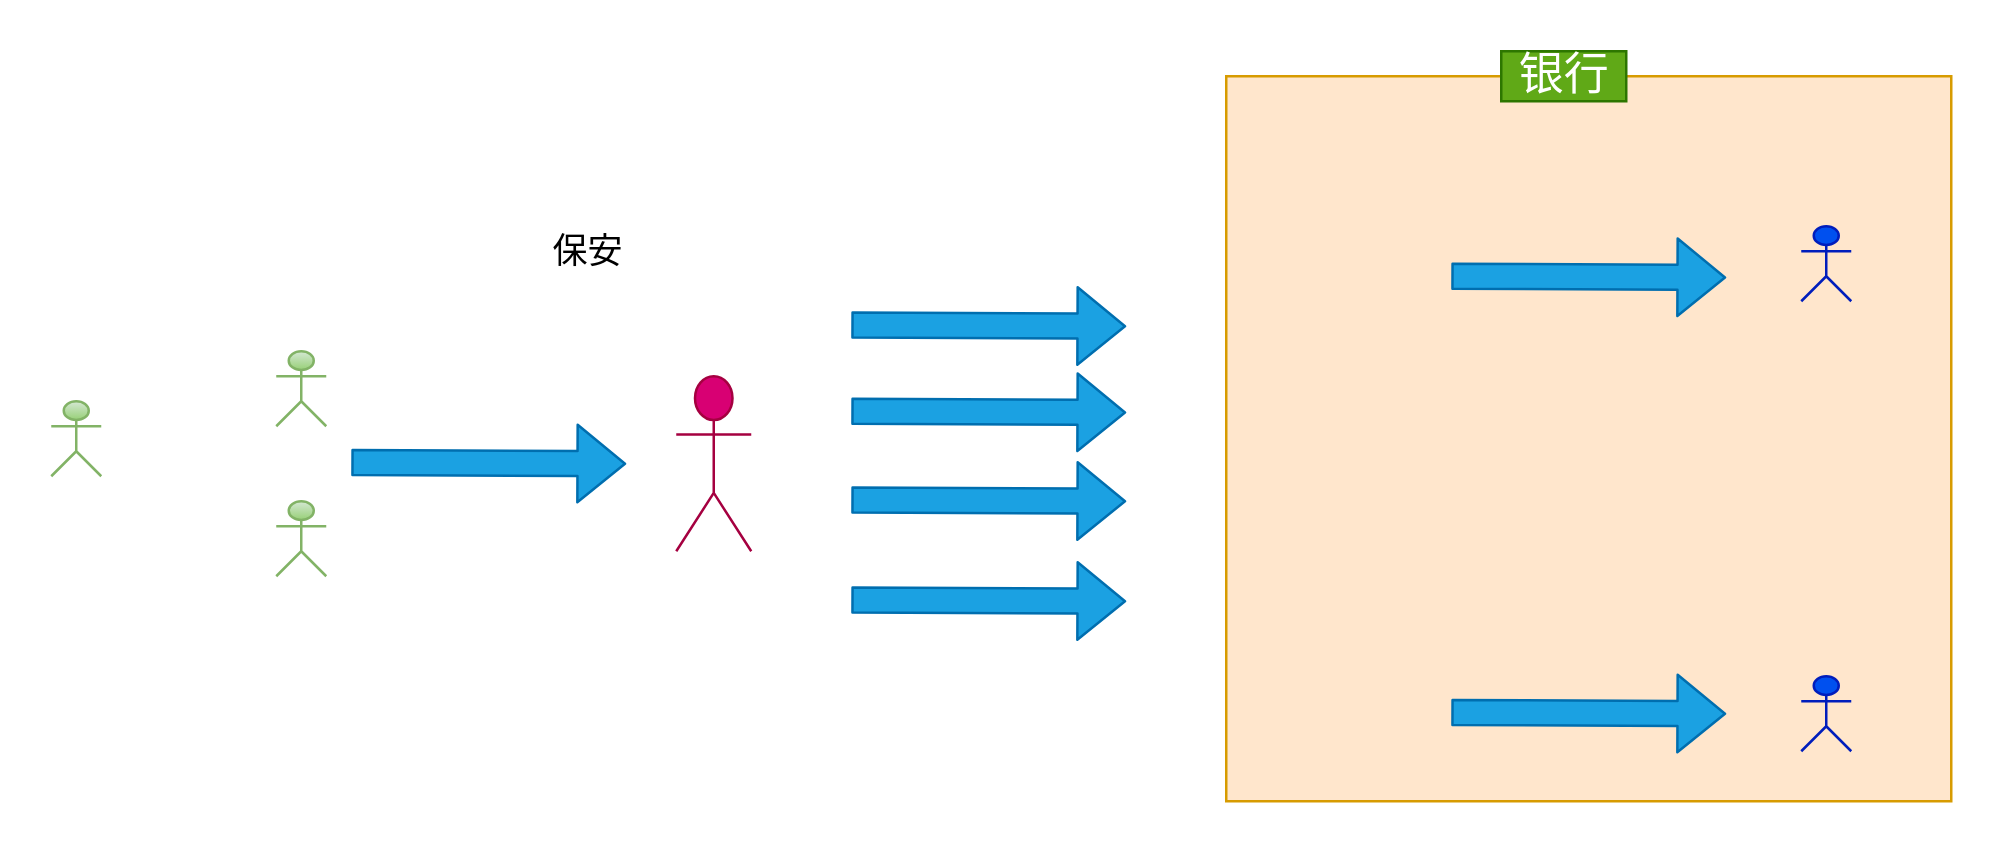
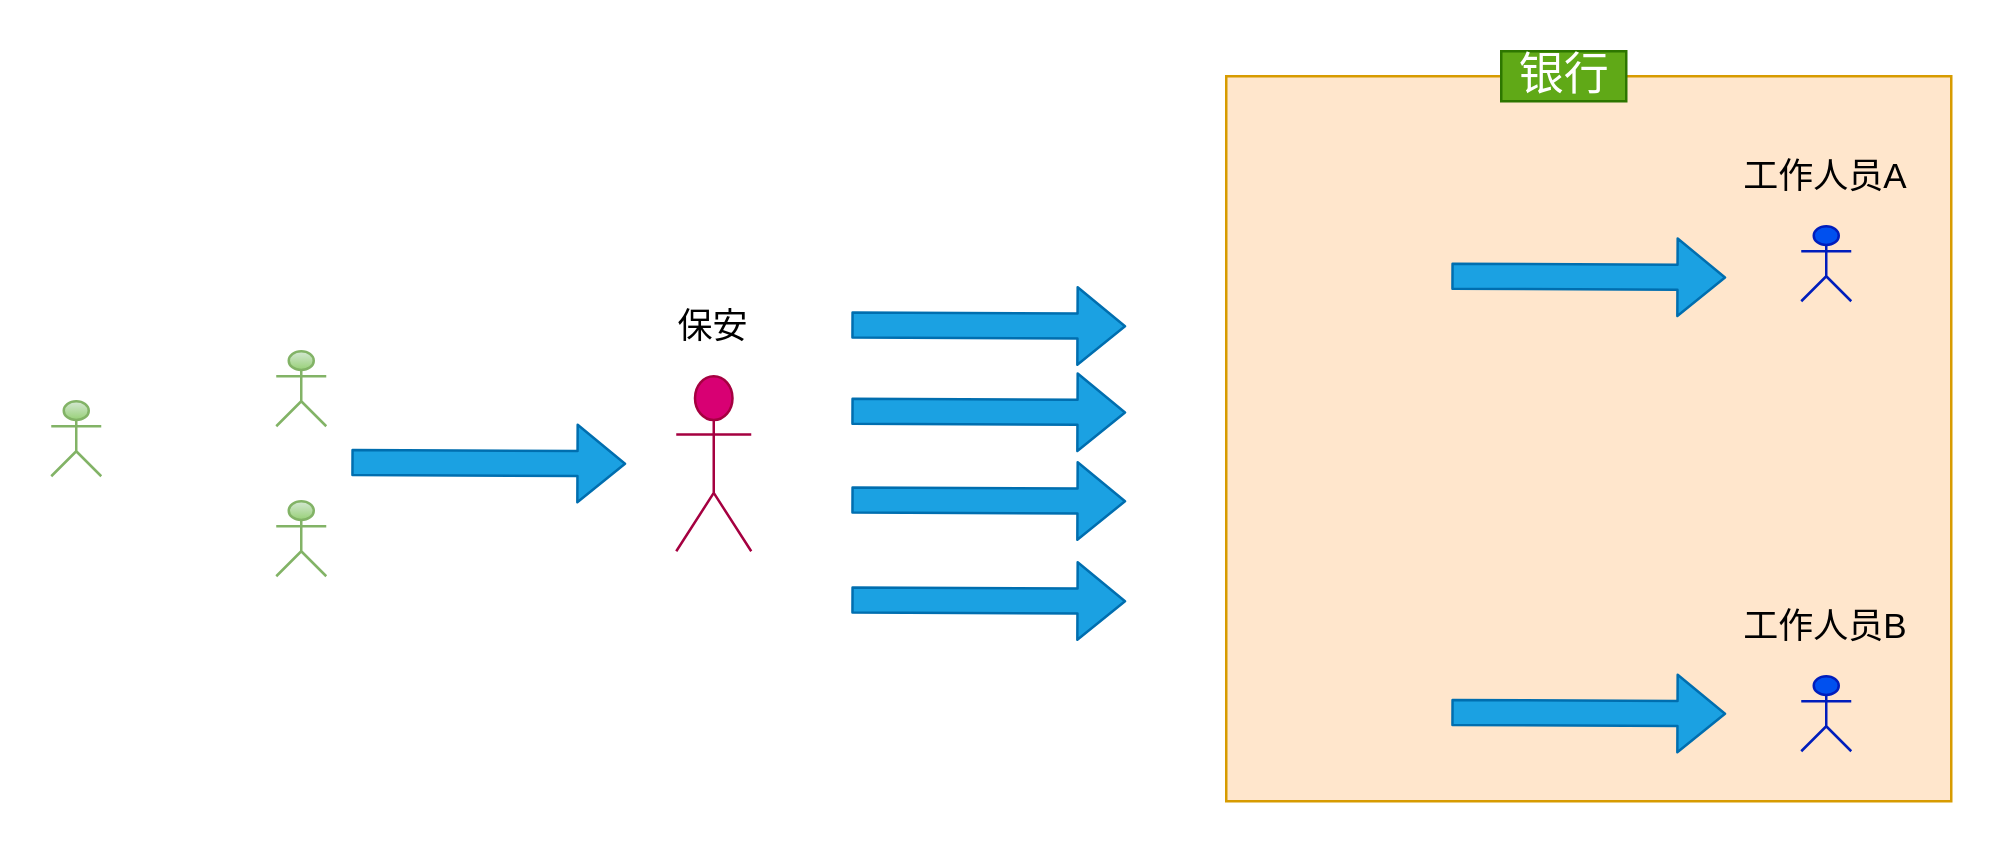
+ <mxCell id="11" value="&lt;font style=&quot;font-size: 14px&quot;&gt;工作人员A&lt;/font&gt;" style="text;html=1;strokeColor=none;fillColor=none;align=center;verticalAlign=middle;whiteSpace=wrap;rounded=0;" vertex="1" parent="1"><mxGeometry x="695" y="60" width="70" height="20" as="geometry" /></mxCell>
- <mxCell id="10" value="&lt;font style=&quot;font-size: 14px&quot;&gt;保安&lt;/font&gt;" style="text;html=1;strokeColor=none;fillColor=none;align=center;verticalAlign=middle;whiteSpace=wrap;rounded=0;" vertex="1" parent="1"><mxGeometry x="215" y="90" width="40" height="20" as="geometry" /></mxCell>
+ <mxCell id="10" value="&lt;font style=&quot;font-size: 14px&quot;&gt;保安&lt;/font&gt;" style="text;html=1;strokeColor=none;fillColor=none;align=center;verticalAlign=middle;whiteSpace=wrap;rounded=0;" vertex="1" parent="1"><mxGeometry x="265" y="120" width="40" height="20" as="geometry" /></mxCell>
+ <mxCell id="12" value="&lt;font style=&quot;font-size: 14px&quot;&gt;工作人员B&lt;/font&gt;" style="text;html=1;strokeColor=none;fillColor=none;align=center;verticalAlign=middle;whiteSpace=wrap;rounded=0;" vertex="1" parent="1"><mxGeometry x="695" y="240" width="70" height="20" as="geometry" /></mxCell>
